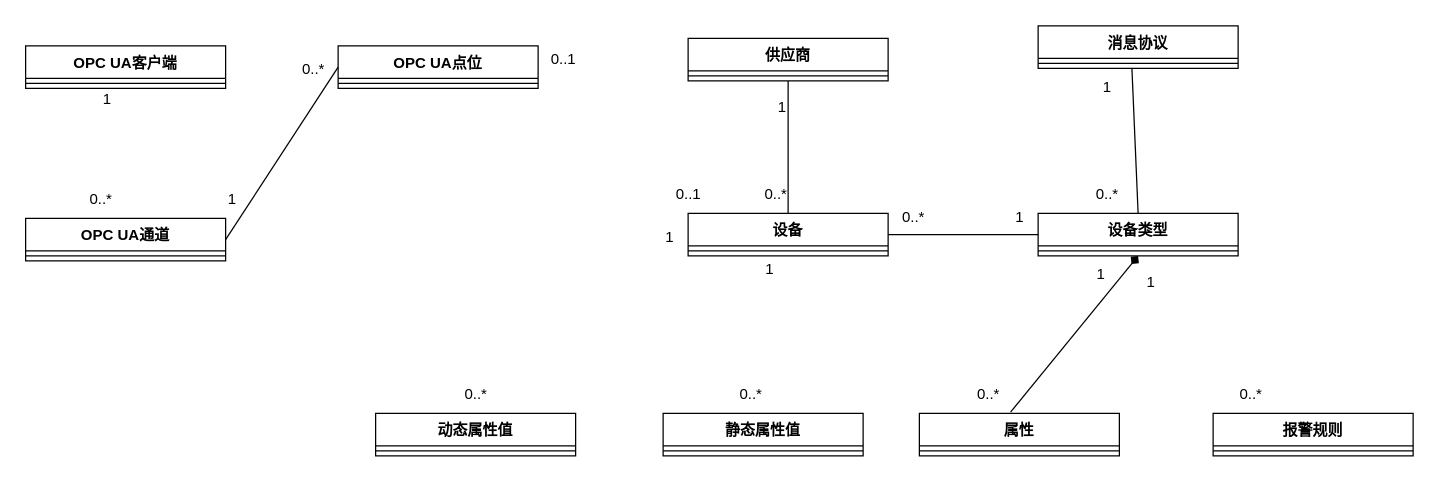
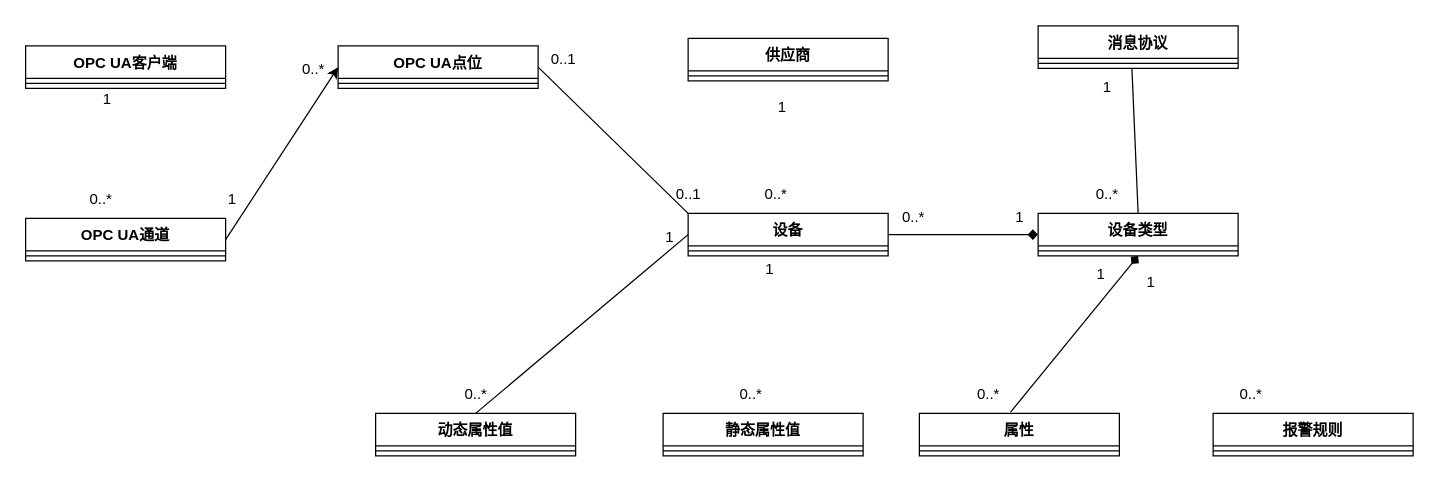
- <mxCell id="45" value="" style="endArrow=none;html=1;rounded=0;exitX=1;exitY=0.5;exitDx=0;exitDy=0;entryX=0;entryY=0.5;entryDx=0;entryDy=0;" edge="1" parent="1" source="20" target="22"><mxGeometry width="50" height="50" relative="1" as="geometry"><mxPoint x="300" y="390" as="sourcePoint" /><mxPoint x="350" y="340" as="targetPoint" /></mxGeometry></mxCell>
+ <mxCell id="45" value="" style="endArrow=classic;html=1;rounded=0;exitX=1;exitY=0.5;exitDx=0;exitDy=0;entryX=0;entryY=0.5;entryDx=0;entryDy=0;" edge="1" parent="1" source="20" target="22"><mxGeometry width="50" height="50" relative="1" as="geometry"><mxPoint x="300" y="390" as="sourcePoint" /><mxPoint x="350" y="340" as="targetPoint" /></mxGeometry></mxCell>
+ <mxCell id="48" value="" style="endArrow=none;html=1;rounded=0;entryX=0;entryY=0;entryDx=0;entryDy=0;exitX=1;exitY=0.5;exitDx=0;exitDy=0;" edge="1" parent="1" source="22" target="12"><mxGeometry width="50" height="50" relative="1" as="geometry"><mxPoint x="490" y="390" as="sourcePoint" /><mxPoint x="540" y="340" as="targetPoint" /></mxGeometry></mxCell>
- <mxCell id="24" value="" style="endArrow=none;html=1;rounded=0;exitX=0.5;exitY=0;exitDx=0;exitDy=0;entryX=0.5;entryY=1;entryDx=0;entryDy=0;" edge="1" parent="1" source="12" target="2"><mxGeometry width="50" height="50" relative="1" as="geometry"><mxPoint x="580" y="120" as="sourcePoint" /><mxPoint x="620" y="90" as="targetPoint" /></mxGeometry></mxCell>
- <mxCell id="27" value="" style="endArrow=none;html=1;rounded=0;entryX=0;entryY=0.5;entryDx=0;entryDy=0;exitX=1;exitY=0.5;exitDx=0;exitDy=0;" edge="1" parent="1" source="12" target="6"><mxGeometry width="50" height="50" relative="1" as="geometry"><mxPoint x="670" y="310" as="sourcePoint" /><mxPoint x="720" y="260" as="targetPoint" /></mxGeometry></mxCell>
+ <mxCell id="27" value="" style="endArrow=diamond;html=1;rounded=0;entryX=0;entryY=0.5;entryDx=0;entryDy=0;exitX=1;exitY=0.5;exitDx=0;exitDy=0;" edge="1" parent="1" source="12" target="6"><mxGeometry width="50" height="50" relative="1" as="geometry"><mxPoint x="670" y="310" as="sourcePoint" /><mxPoint x="720" y="260" as="targetPoint" /></mxGeometry></mxCell>
+ <mxCell id="40" value="" style="endArrow=none;html=1;rounded=0;entryX=0;entryY=0.5;entryDx=0;entryDy=0;exitX=0.5;exitY=0;exitDx=0;exitDy=0;" edge="1" parent="1" source="16" target="12"><mxGeometry width="50" height="50" relative="1" as="geometry"><mxPoint x="620" y="340" as="sourcePoint" /><mxPoint x="640" y="214" as="targetPoint" /></mxGeometry></mxCell>
